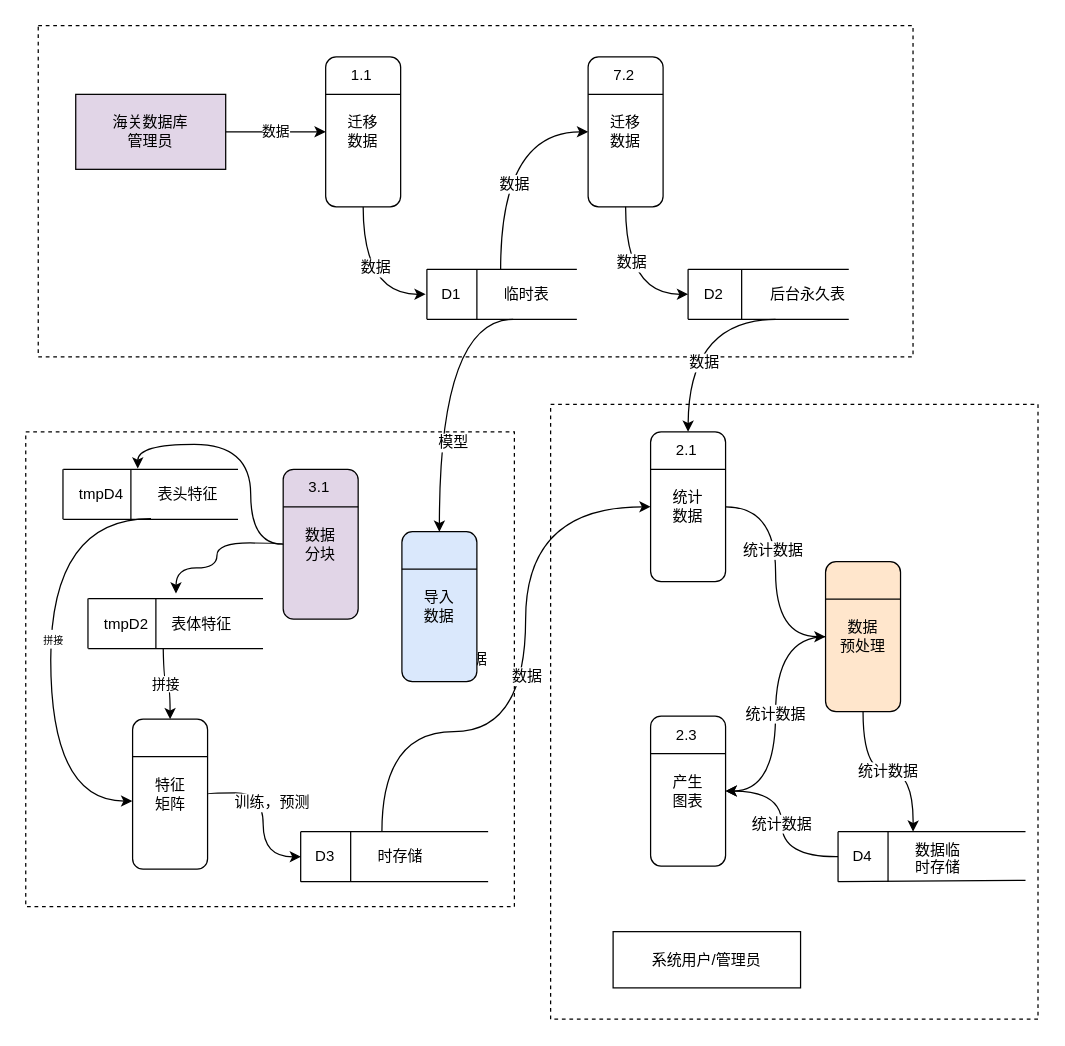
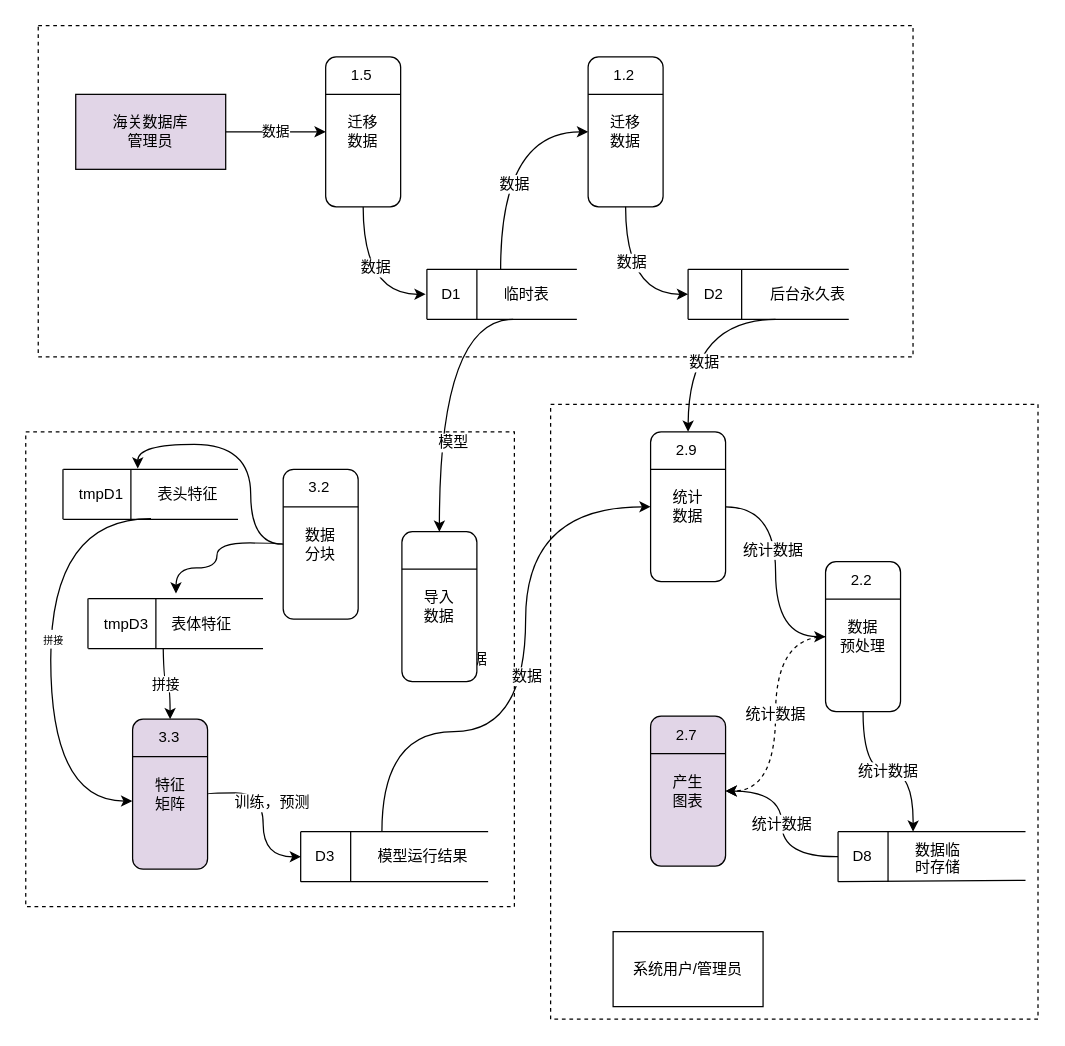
- <mxCell id="49" value="1.1" style="text;html=1;strokeColor=none;fillColor=none;align=center;verticalAlign=middle;whiteSpace=wrap;rounded=0;" parent="1" vertex="1"><mxGeometry x="269" y="50" width="40" height="20" as="geometry" /></mxCell>
+ <mxCell id="49" value="1.5" style="text;html=1;strokeColor=none;fillColor=none;align=center;verticalAlign=middle;whiteSpace=wrap;rounded=0;" parent="1" vertex="1"><mxGeometry x="269" y="50" width="40" height="20" as="geometry" /></mxCell>
- <mxCell id="60" value="7.2" style="text;html=1;strokeColor=none;fillColor=none;align=center;verticalAlign=middle;whiteSpace=wrap;rounded=0;" parent="57" vertex="1"><mxGeometry x="9" y="5" width="40" height="20" as="geometry" /></mxCell>
+ <mxCell id="60" value="1.2" style="text;html=1;strokeColor=none;fillColor=none;align=center;verticalAlign=middle;whiteSpace=wrap;rounded=0;" parent="57" vertex="1"><mxGeometry x="9" y="5" width="40" height="20" as="geometry" /></mxCell>
- <mxCell id="81" value="2.1" style="text;html=1;strokeColor=none;fillColor=none;align=center;verticalAlign=middle;whiteSpace=wrap;rounded=0;" parent="78" vertex="1"><mxGeometry x="9" y="5" width="40" height="20" as="geometry" /></mxCell>
+ <mxCell id="81" value="2.9" style="text;html=1;strokeColor=none;fillColor=none;align=center;verticalAlign=middle;whiteSpace=wrap;rounded=0;" parent="78" vertex="1"><mxGeometry x="9" y="5" width="40" height="20" as="geometry" /></mxCell>
- <mxCell id="17" value="3.1" style="text;html=1;strokeColor=none;fillColor=none;align=center;verticalAlign=middle;whiteSpace=wrap;rounded=0;" vertex="1" parent="14"><mxGeometry x="9" y="5" width="40" height="20" as="geometry" /></mxCell>
+ <mxCell id="17" value="3.2" style="text;html=1;strokeColor=none;fillColor=none;align=center;verticalAlign=middle;whiteSpace=wrap;rounded=0;" vertex="1" parent="14"><mxGeometry x="9" y="5" width="40" height="20" as="geometry" /></mxCell>
- <mxCell id="26" value="tmpD4" style="text;html=1;resizable=0;points=[];autosize=1;align=left;verticalAlign=top;spacingTop=-4;" vertex="1" parent="1"><mxGeometry x="60.5" y="385" width="50" height="20" as="geometry" /></mxCell>
+ <mxCell id="26" value="tmpD1" style="text;html=1;resizable=0;points=[];autosize=1;align=left;verticalAlign=top;spacingTop=-4;" vertex="1" parent="1"><mxGeometry x="60.5" y="385" width="50" height="20" as="geometry" /></mxCell>
- <mxCell id="15" value="数据&lt;br&gt;分块" style="rounded=1;whiteSpace=wrap;html=1;rotation=0;arcSize=14;fillColor=#e1d5e7;" vertex="1" parent="14"><mxGeometry width="60" height="120" as="geometry" /></mxCell>
+ <mxCell id="15" value="数据&lt;br&gt;分块" style="rounded=1;whiteSpace=wrap;html=1;rotation=0;arcSize=14;" vertex="1" parent="14"><mxGeometry width="60" height="120" as="geometry" /></mxCell>
+ <mxCell id="97" value="2.2" style="text;html=1;strokeColor=none;fillColor=none;align=center;verticalAlign=middle;whiteSpace=wrap;rounded=0;" parent="94" vertex="1"><mxGeometry x="9" y="5" width="40" height="20" as="geometry" /></mxCell>
- <mxCell id="12" value="导入&lt;br&gt;数据" style="rounded=1;whiteSpace=wrap;html=1;rotation=0;arcSize=14;fillColor=#dae8fc;" vertex="1" parent="11"><mxGeometry width="60" height="120" as="geometry" /></mxCell>
+ <mxCell id="12" value="导入&lt;br&gt;数据" style="rounded=1;whiteSpace=wrap;html=1;rotation=0;arcSize=14;" vertex="1" parent="11"><mxGeometry width="60" height="120" as="geometry" /></mxCell>
- <mxCell id="31" value="tmpD2" style="text;html=1;resizable=0;points=[];autosize=1;align=left;verticalAlign=top;spacingTop=-4;" vertex="1" parent="1"><mxGeometry x="80.5" y="488.5" width="50" height="20" as="geometry" /></mxCell>
+ <mxCell id="31" value="tmpD3" style="text;html=1;resizable=0;points=[];autosize=1;align=left;verticalAlign=top;spacingTop=-4;" vertex="1" parent="1"><mxGeometry x="80.5" y="488.5" width="50" height="20" as="geometry" /></mxCell>
- <mxCell id="95" value="数据&lt;br&gt;预处理" style="rounded=1;whiteSpace=wrap;html=1;rotation=0;arcSize=14;fillColor=#ffe6cc;" parent="94" vertex="1"><mxGeometry width="60" height="120" as="geometry" /></mxCell>
+ <mxCell id="95" value="数据&lt;br&gt;预处理" style="rounded=1;whiteSpace=wrap;html=1;rotation=0;arcSize=14;" parent="94" vertex="1"><mxGeometry width="60" height="120" as="geometry" /></mxCell>
- <mxCell id="100" value="统计数据" style="endArrow=classic;html=1;fontSize=12;entryX=1;entryY=0.5;entryDx=0;entryDy=0;exitX=0;exitY=0.5;exitDx=0;exitDy=0;edgeStyle=orthogonalEdgeStyle;curved=1;" parent="1" source="95" target="90" edge="1"><mxGeometry width="50" height="50" relative="1" as="geometry"><mxPoint x="550" y="545" as="sourcePoint" /><mxPoint x="600" y="495" as="targetPoint" /></mxGeometry></mxCell>
+ <mxCell id="100" value="统计数据" style="endArrow=classic;html=1;fontSize=12;entryX=1;entryY=0.5;entryDx=0;entryDy=0;exitX=0;exitY=0.5;exitDx=0;exitDy=0;edgeStyle=orthogonalEdgeStyle;curved=1;dashed=1;" parent="1" source="95" target="90" edge="1"><mxGeometry width="50" height="50" relative="1" as="geometry"><mxPoint x="550" y="545" as="sourcePoint" /><mxPoint x="600" y="495" as="targetPoint" /></mxGeometry></mxCell>
- <mxCell id="92" value="2.3" style="text;html=1;strokeColor=none;fillColor=none;align=center;verticalAlign=middle;whiteSpace=wrap;rounded=0;" parent="89" vertex="1"><mxGeometry x="9" y="5" width="40" height="20" as="geometry" /></mxCell>
+ <mxCell id="92" value="2.7" style="text;html=1;strokeColor=none;fillColor=none;align=center;verticalAlign=middle;whiteSpace=wrap;rounded=0;" parent="89" vertex="1"><mxGeometry x="9" y="5" width="40" height="20" as="geometry" /></mxCell>
+ <mxCell id="21" value="3.3" style="text;html=1;strokeColor=none;fillColor=none;align=center;verticalAlign=middle;whiteSpace=wrap;rounded=0;" vertex="1" parent="18"><mxGeometry x="9" y="5" width="40" height="20" as="geometry" /></mxCell>
- <mxCell id="90" value="产生&lt;br&gt;图表" style="rounded=1;whiteSpace=wrap;html=1;rotation=0;arcSize=14;" parent="89" vertex="1"><mxGeometry width="60" height="120" as="geometry" /></mxCell>
+ <mxCell id="90" value="产生&lt;br&gt;图表" style="rounded=1;whiteSpace=wrap;html=1;rotation=0;arcSize=14;fillColor=#e1d5e7;" parent="89" vertex="1"><mxGeometry width="60" height="120" as="geometry" /></mxCell>
- <mxCell id="19" value="特征&lt;br&gt;矩阵" style="rounded=1;whiteSpace=wrap;html=1;rotation=0;arcSize=14;" vertex="1" parent="18"><mxGeometry width="60" height="120" as="geometry" /></mxCell>
+ <mxCell id="19" value="特征&lt;br&gt;矩阵" style="rounded=1;whiteSpace=wrap;html=1;rotation=0;arcSize=14;fillColor=#e1d5e7;" vertex="1" parent="18"><mxGeometry width="60" height="120" as="geometry" /></mxCell>
- <mxCell id="8" value="时存储" style="text;html=1;resizable=0;points=[];autosize=1;align=left;verticalAlign=top;spacingTop=-4;" vertex="1" parent="3"><mxGeometry x="60" y="10" width="90" height="20" as="geometry" /></mxCell>
+ <mxCell id="8" value="模型运行结果" style="text;html=1;resizable=0;points=[];autosize=1;align=left;verticalAlign=top;spacingTop=-4;" vertex="1" parent="3"><mxGeometry x="60" y="10" width="90" height="20" as="geometry" /></mxCell>
- <mxCell id="88" value="D4" style="text;html=1;resizable=0;points=[];autosize=1;align=left;verticalAlign=top;spacingTop=-4;" parent="82" vertex="1"><mxGeometry x="10" y="10" width="30" height="20" as="geometry" /></mxCell>
+ <mxCell id="88" value="D8" style="text;html=1;resizable=0;points=[];autosize=1;align=left;verticalAlign=top;spacingTop=-4;" parent="82" vertex="1"><mxGeometry x="10" y="10" width="30" height="20" as="geometry" /></mxCell>
- <mxCell id="93" value="系统用户/管理员" style="rounded=0;whiteSpace=wrap;html=1;" parent="1" vertex="1"><mxGeometry x="490" y="745" width="150" height="45" as="geometry" /></mxCell>
+ <mxCell id="93" value="系统用户/管理员" style="rounded=0;whiteSpace=wrap;html=1;" parent="1" vertex="1"><mxGeometry x="490" y="745" width="120" height="60" as="geometry" /></mxCell>
